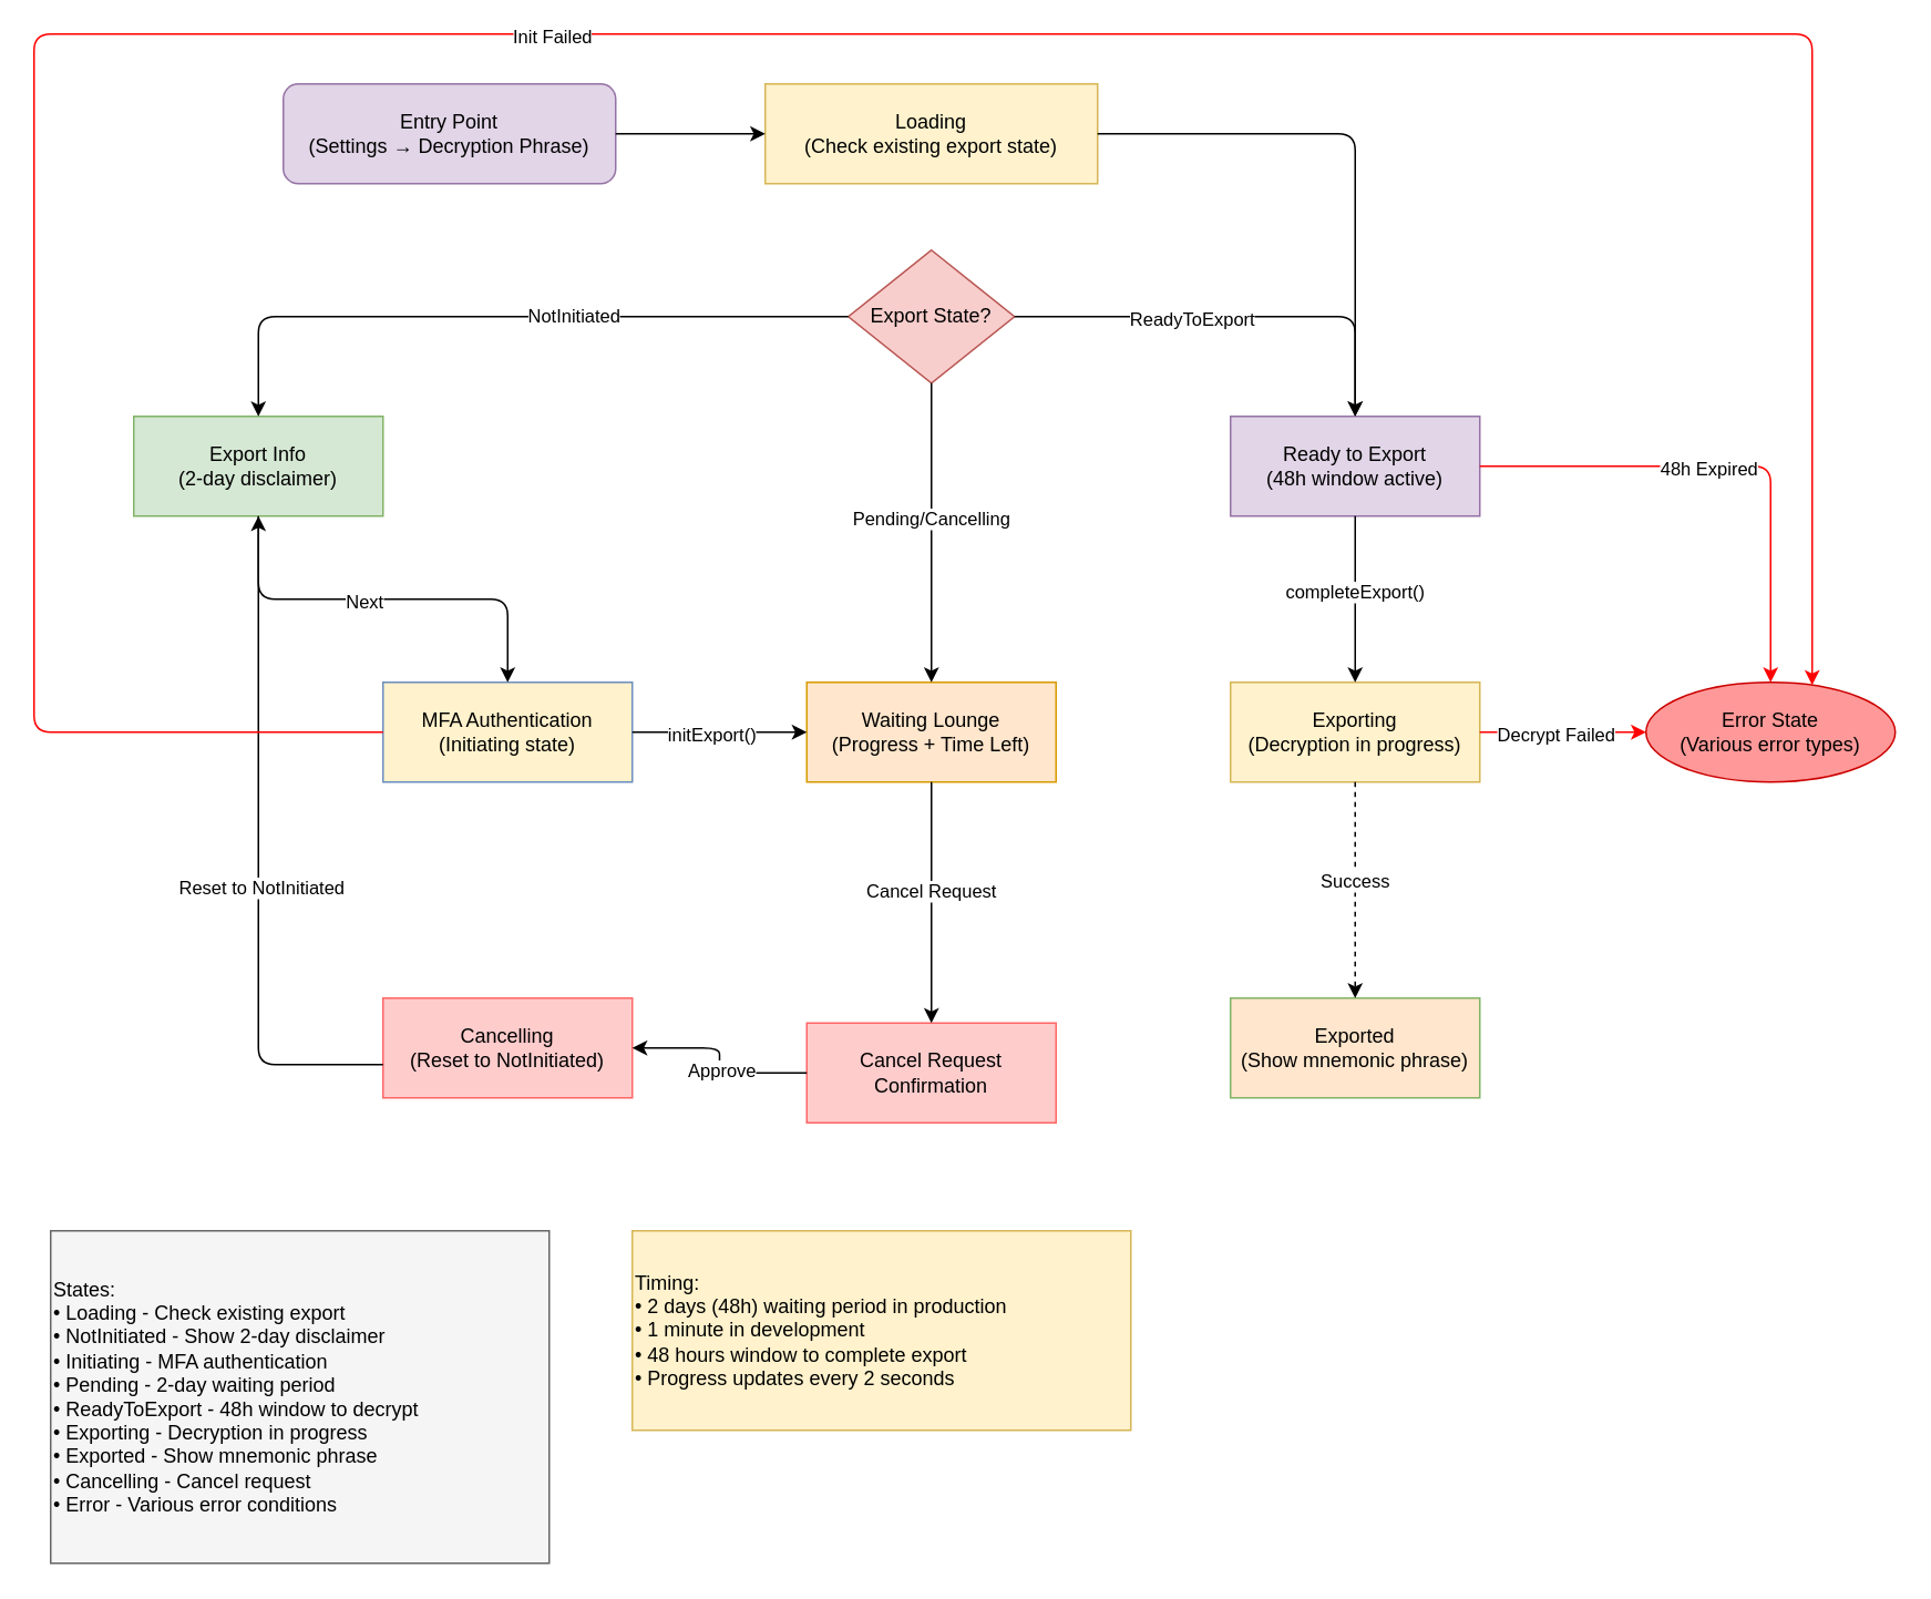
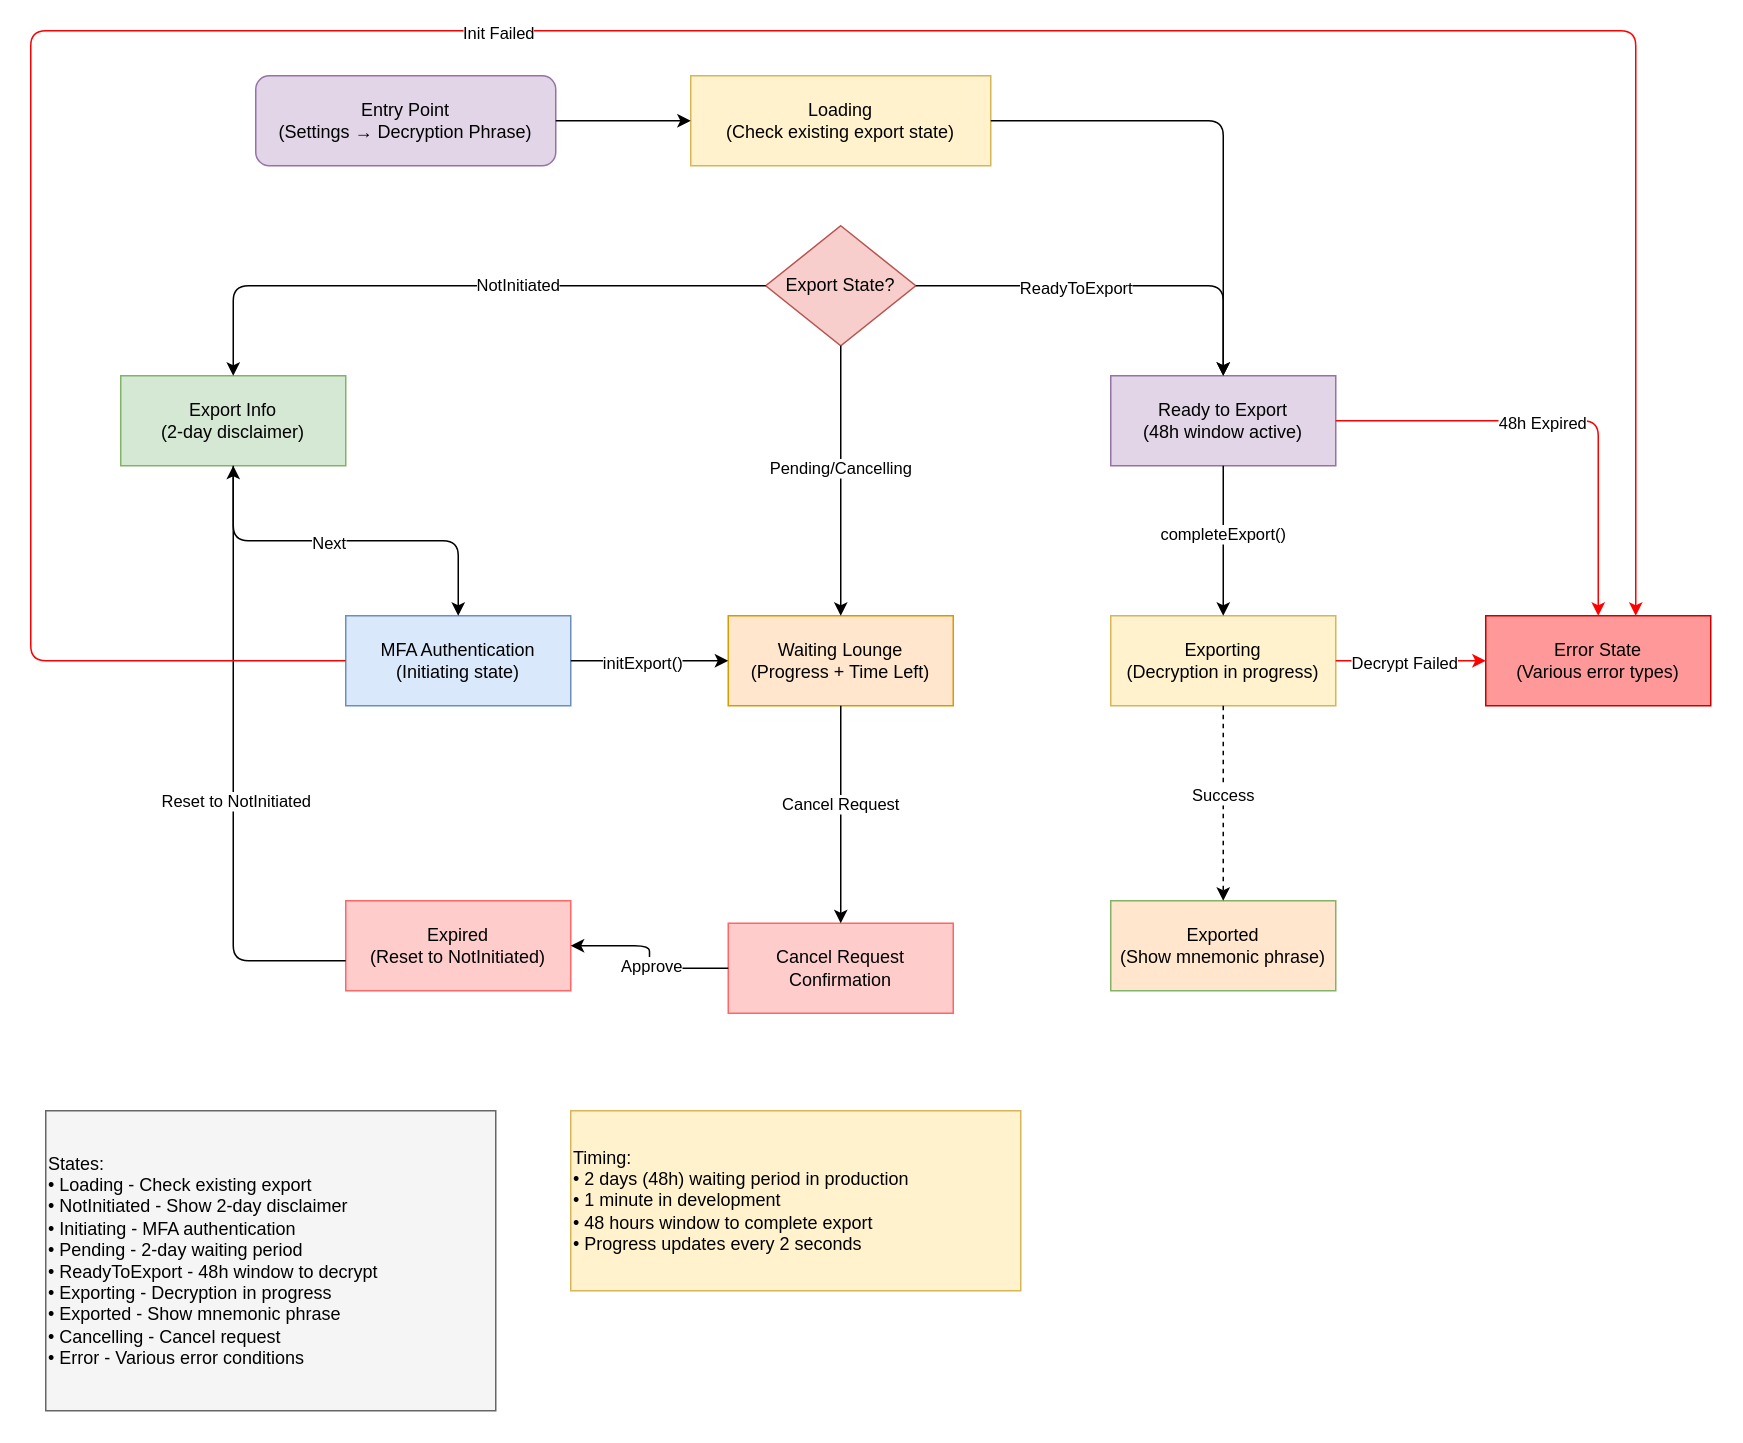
- <mxCell id="6" value="MFA Authentication&#10;(Initiating state)" style="rounded=0;whiteSpace=wrap;html=1;fillColor=#fff2cc;strokeColor=#6c8ebf;" parent="1" vertex="1"><mxGeometry x="230" y="410" width="150" height="60" as="geometry" /></mxCell>
+ <mxCell id="6" value="MFA Authentication&#10;(Initiating state)" style="rounded=0;whiteSpace=wrap;html=1;fillColor=#dae8fc;strokeColor=#6c8ebf;" parent="1" vertex="1"><mxGeometry x="230" y="410" width="150" height="60" as="geometry" /></mxCell>
- <mxCell id="13" value="Error State&#10;(Various error types)" style="ellipse;whiteSpace=wrap;html=1;fillColor=#ff9999;strokeColor=#cc0000;" parent="1" vertex="1"><mxGeometry x="990" y="410" width="150" height="60" as="geometry" /></mxCell>
+ <mxCell id="13" value="Error State&#10;(Various error types)" style="rounded=0;whiteSpace=wrap;html=1;fillColor=#ff9999;strokeColor=#cc0000;" parent="1" vertex="1"><mxGeometry x="990" y="410" width="150" height="60" as="geometry" /></mxCell>
- <mxCell id="12" value="Cancelling&#10;(Reset to NotInitiated)" style="rounded=0;whiteSpace=wrap;html=1;fillColor=#ffcccc;strokeColor=#ff6666;" parent="1" vertex="1"><mxGeometry x="230" y="600" width="150" height="60" as="geometry" /></mxCell>
+ <mxCell id="12" value="Expired&#10;(Reset to NotInitiated)" style="rounded=0;whiteSpace=wrap;html=1;fillColor=#ffcccc;strokeColor=#ff6666;" parent="1" vertex="1"><mxGeometry x="230" y="600" width="150" height="60" as="geometry" /></mxCell>
